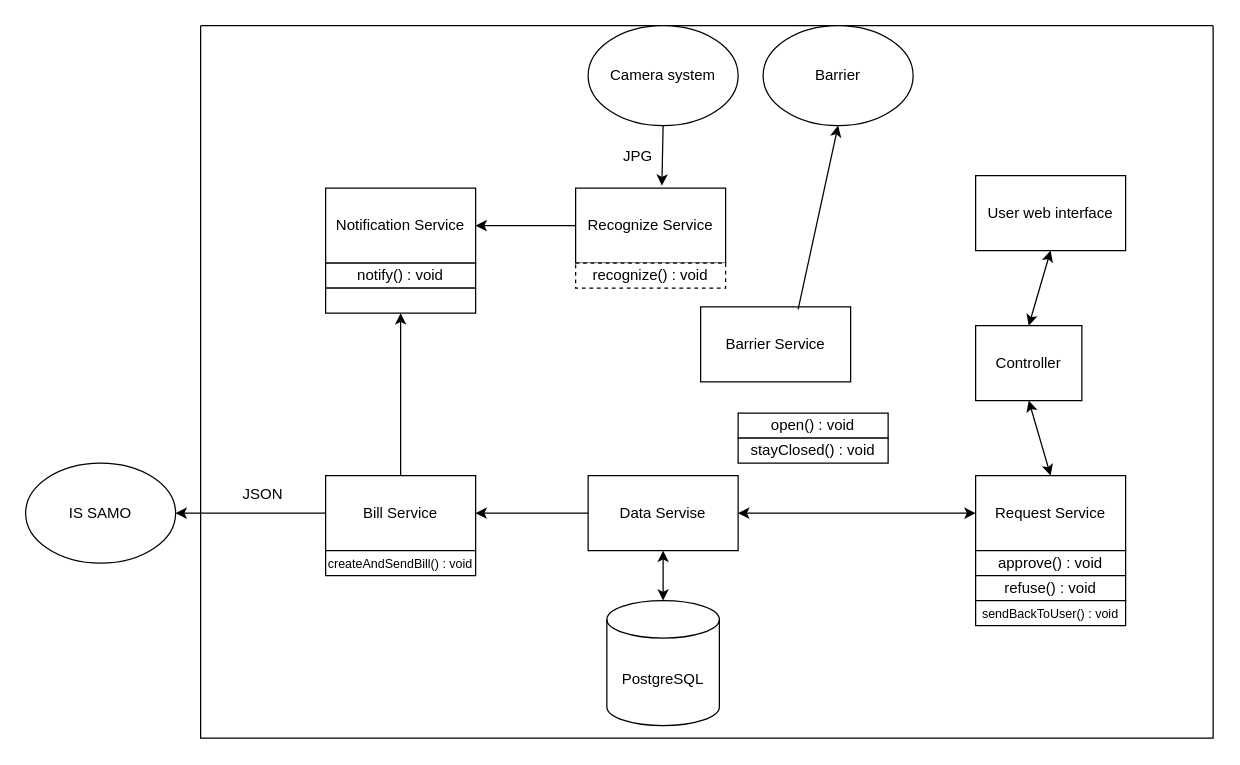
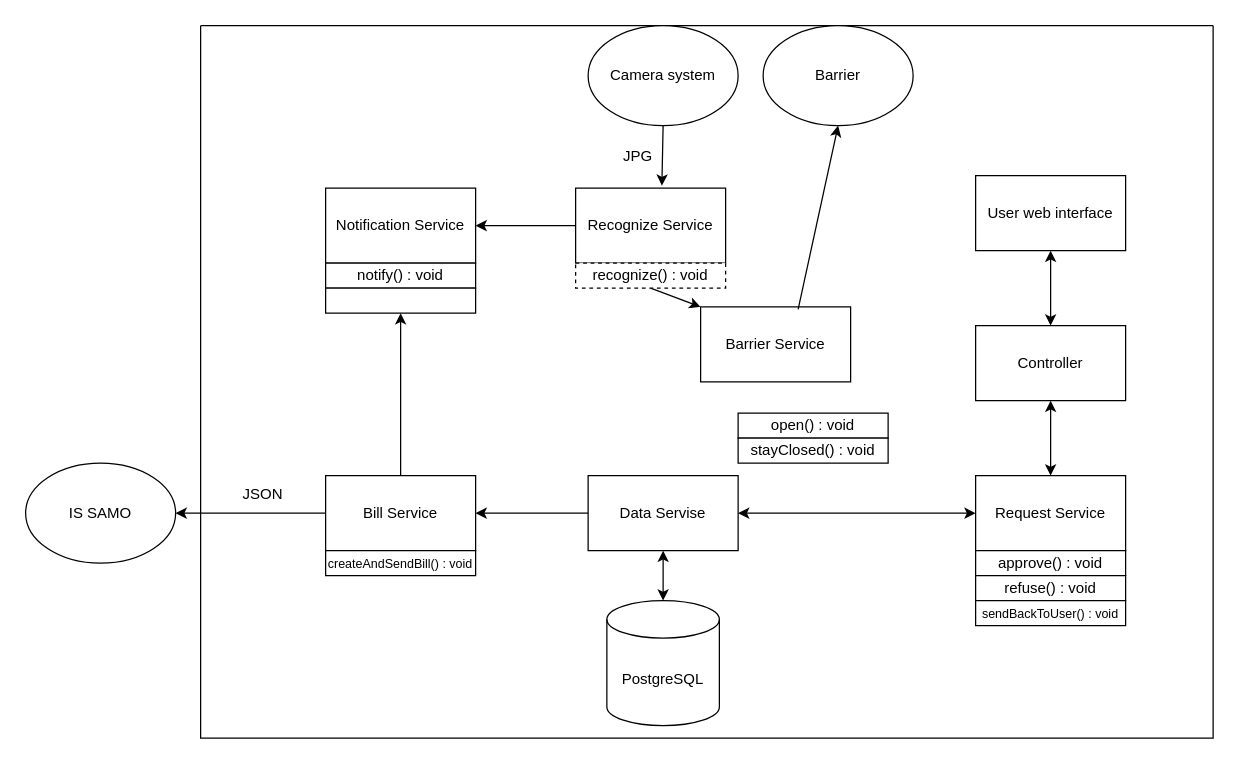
+ <mxCell id="9" value="" style="endArrow=classic;html=1;rounded=0;exitX=0.5;exitY=1;exitDx=0;exitDy=0;entryX=0;entryY=0;entryDx=0;entryDy=0;" edge="1" parent="2" source="29" target="8"><mxGeometry width="50" height="50" relative="1" as="geometry"><mxPoint x="420" y="225" as="sourcePoint" /><mxPoint x="440" y="230" as="targetPoint" /></mxGeometry></mxCell>
- <mxCell id="12" value="Controller" style="rounded=0;whiteSpace=wrap;html=1;" vertex="1" parent="2"><mxGeometry x="620" y="240" width="85" height="60" as="geometry" /></mxCell>
+ <mxCell id="12" value="Controller" style="rounded=0;whiteSpace=wrap;html=1;" vertex="1" parent="2"><mxGeometry x="620" y="240" width="120" height="60" as="geometry" /></mxCell>
